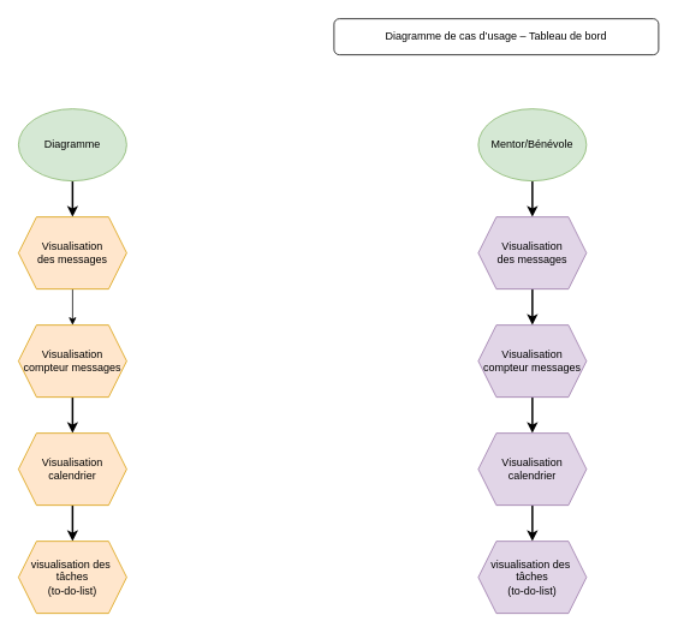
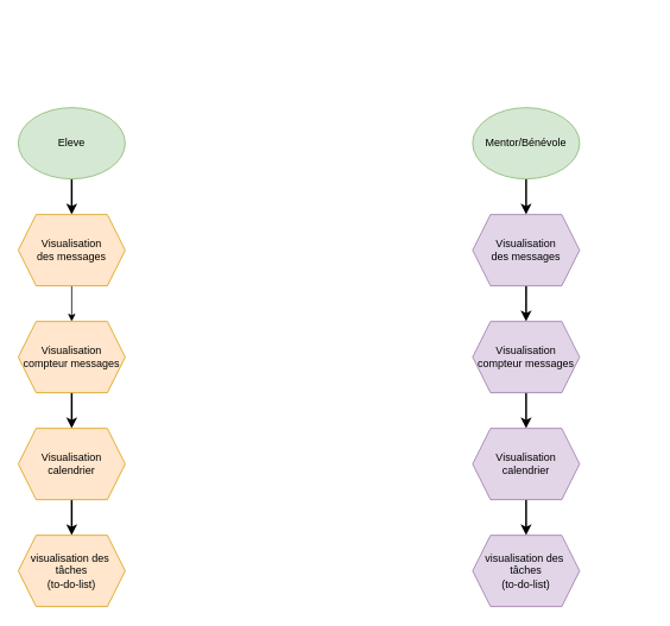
- <mxCell id="6" value="Diagramme de cas d’usage – Tableau de bord" style="rounded=1;whiteSpace=wrap;html=1;" vertex="1" parent="1"><mxGeometry x="370" y="20" width="360" height="40" as="geometry" /></mxCell>
- <mxCell id="3" value="Diagramme" style="ellipse;whiteSpace=wrap;html=1;fillColor=#d5e8d4;strokeColor=#82b366;" vertex="1" parent="1"><mxGeometry x="20" y="120" width="120" height="80" as="geometry" /></mxCell>
+ <mxCell id="3" value="Eleve" style="ellipse;whiteSpace=wrap;html=1;fillColor=#d5e8d4;strokeColor=#82b366;" vertex="1" parent="1"><mxGeometry x="20" y="120" width="120" height="80" as="geometry" /></mxCell>
